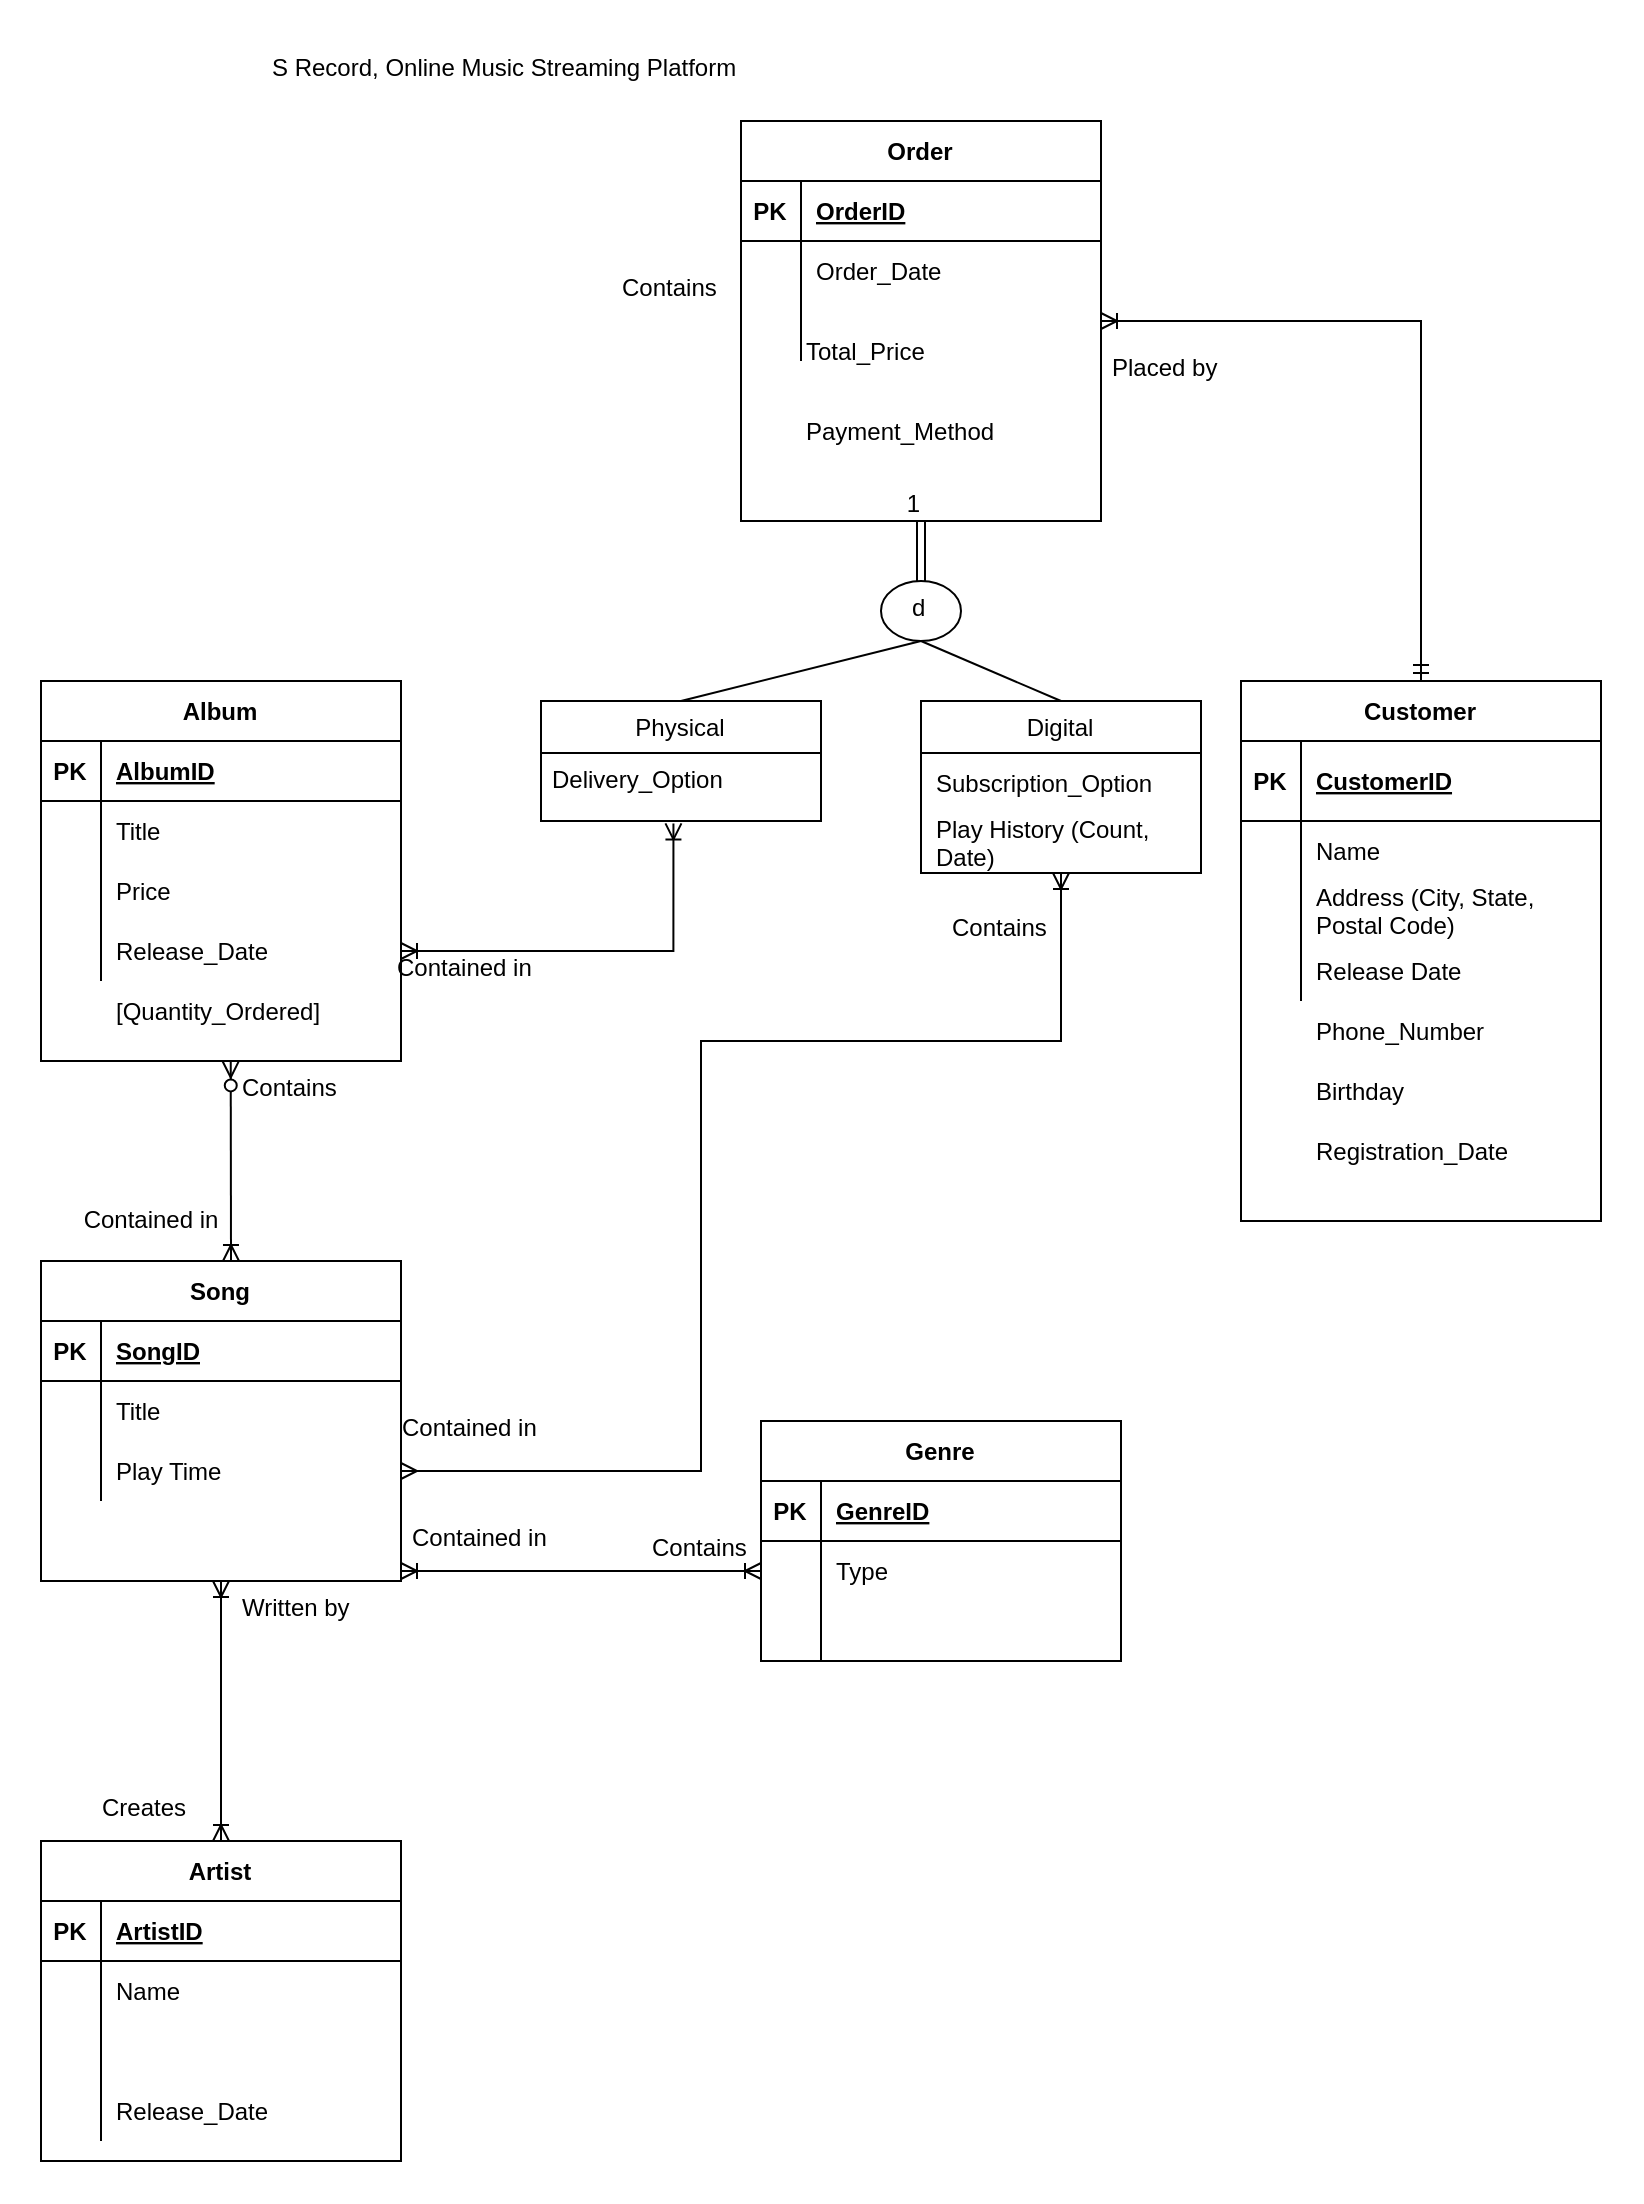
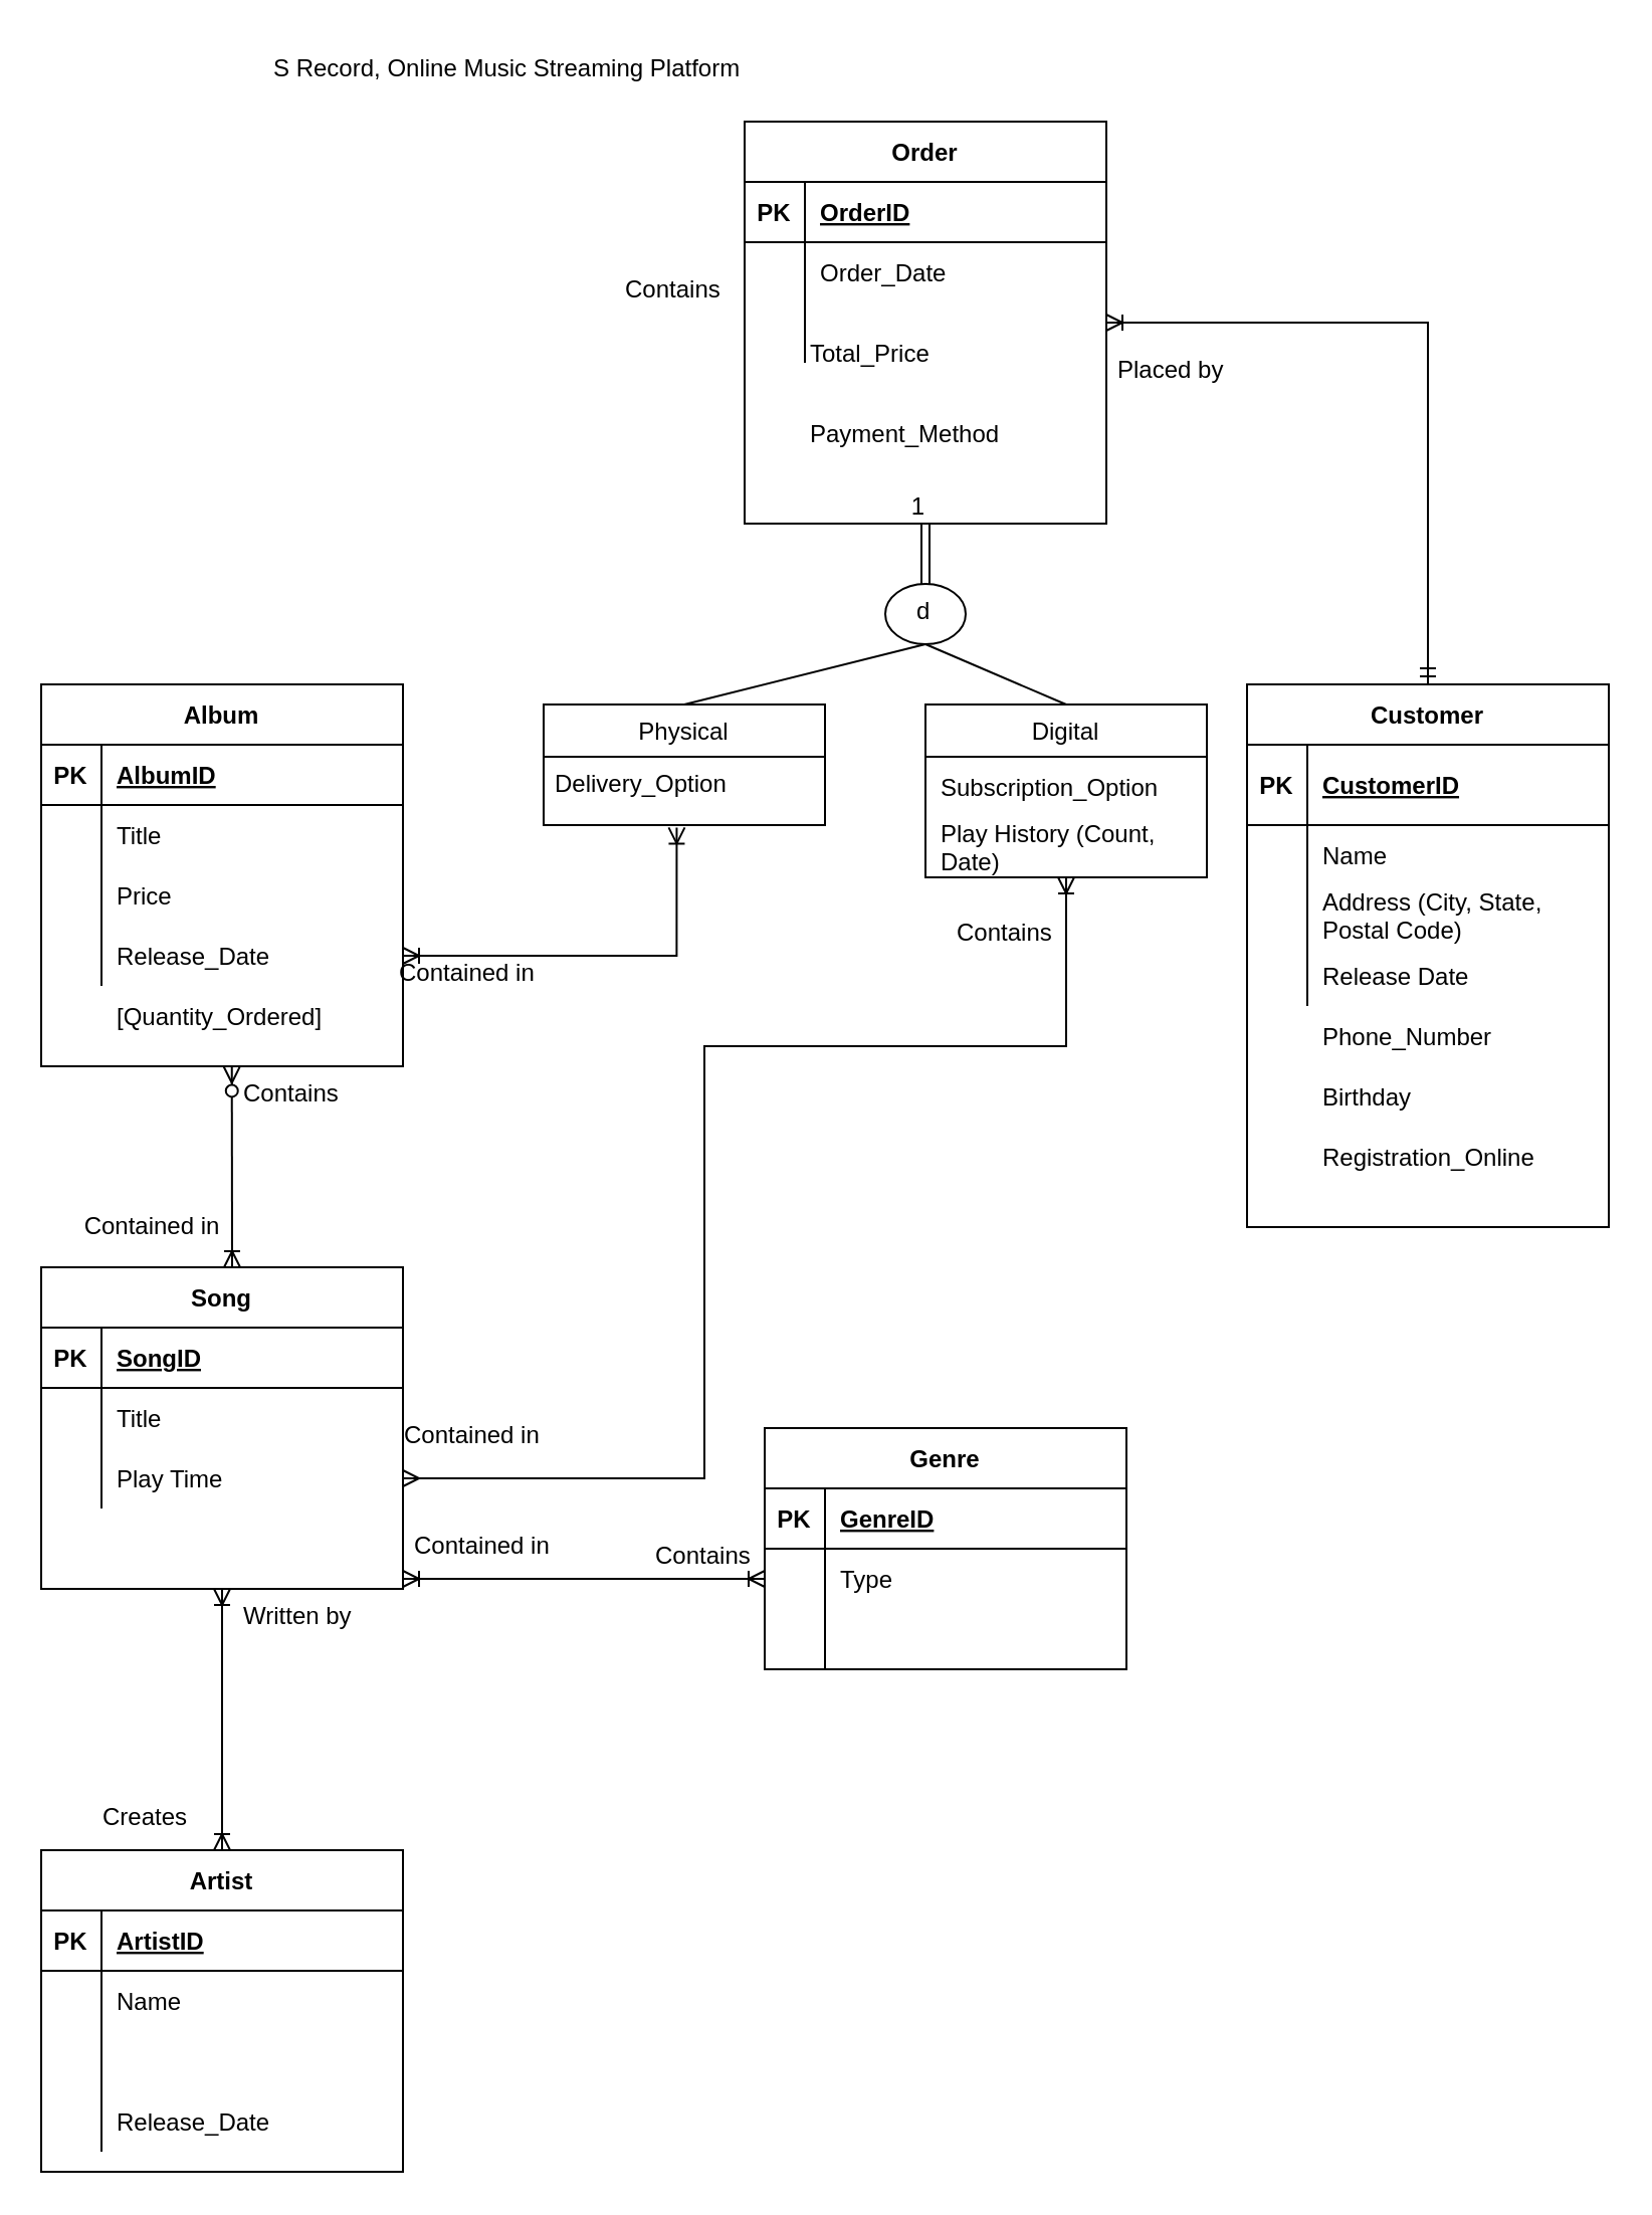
- <mxCell id="54" value="Registration_Date" style="shape=partialRectangle;connectable=0;fillColor=none;top=0;left=0;bottom=0;right=0;align=left;spacingLeft=6;overflow=hidden;" parent="1" vertex="1"><mxGeometry x="650" y="560" width="150" height="30" as="geometry" /></mxCell>
+ <mxCell id="54" value="Registration_Online" style="shape=partialRectangle;connectable=0;fillColor=none;top=0;left=0;bottom=0;right=0;align=left;spacingLeft=6;overflow=hidden;" parent="1" vertex="1"><mxGeometry x="650" y="560" width="150" height="30" as="geometry" /></mxCell>
